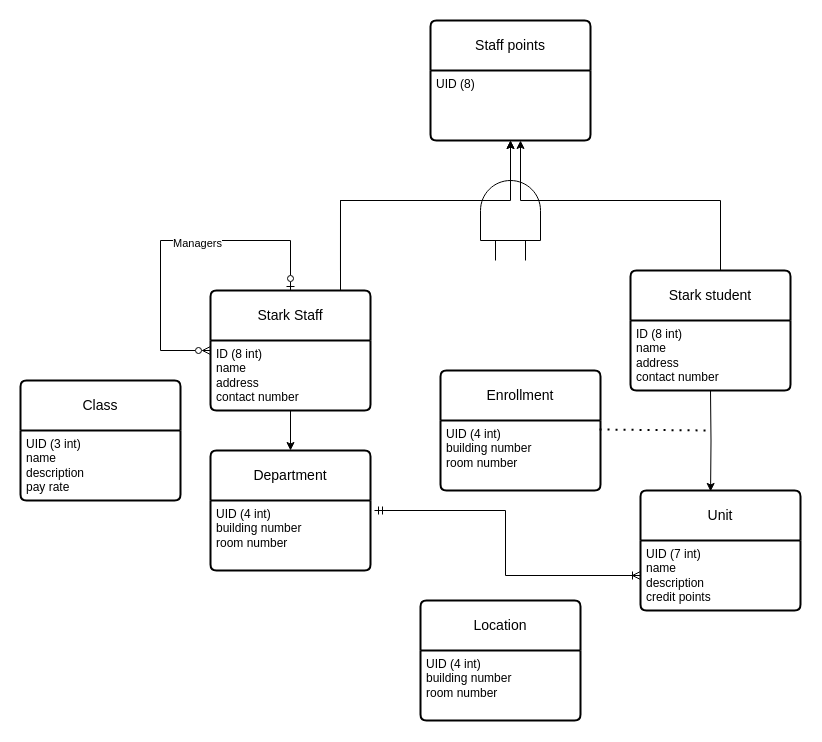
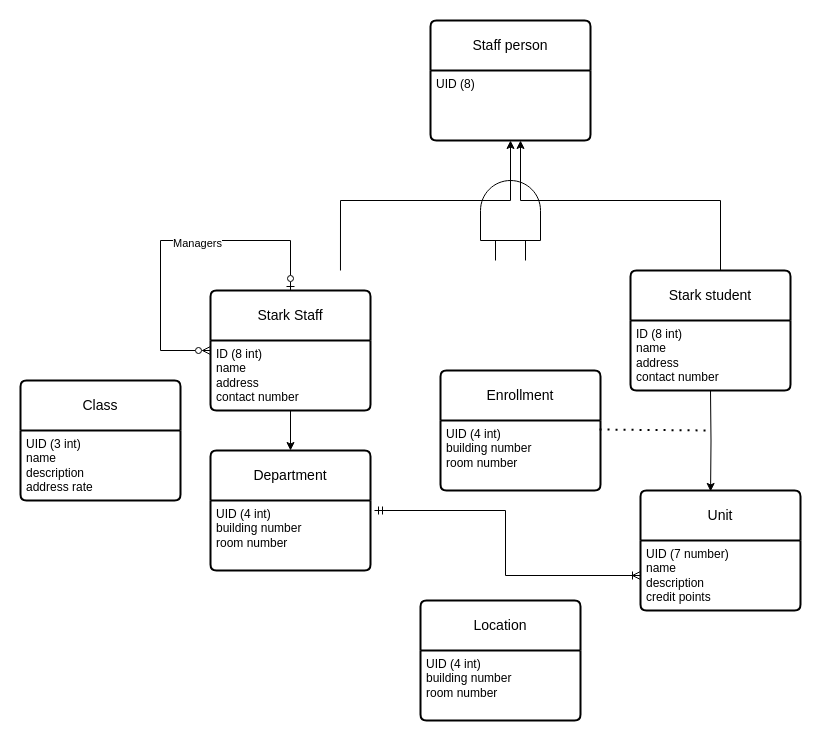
- <mxCell id="9" value="Staff points" style="swimlane;childLayout=stackLayout;horizontal=1;startSize=50;horizontalStack=0;rounded=1;fontSize=14;fontStyle=0;strokeWidth=2;resizeParent=0;resizeLast=1;shadow=0;dashed=0;align=center;arcSize=4;whiteSpace=wrap;html=1;" vertex="1" parent="1"><mxGeometry x="430" y="20" width="160" height="120" as="geometry" /></mxCell>
+ <mxCell id="9" value="Staff person" style="swimlane;childLayout=stackLayout;horizontal=1;startSize=50;horizontalStack=0;rounded=1;fontSize=14;fontStyle=0;strokeWidth=2;resizeParent=0;resizeLast=1;shadow=0;dashed=0;align=center;arcSize=4;whiteSpace=wrap;html=1;" vertex="1" parent="1"><mxGeometry x="430" y="20" width="160" height="120" as="geometry" /></mxCell>
- <mxCell id="2" style="edgeStyle=orthogonalEdgeStyle;rounded=0;orthogonalLoop=1;jettySize=auto;html=1;" edge="1" parent="1" source="5" target="10"><mxGeometry relative="1" as="geometry"><Array as="points"><mxPoint x="340" y="200" /><mxPoint x="510" y="200" /></Array></mxGeometry></mxCell>
- <mxCell id="15" value="UID (3 int)&lt;br&gt;name&lt;br&gt;description&lt;br&gt;pay rate" style="align=left;strokeColor=none;fillColor=none;spacingLeft=4;fontSize=12;verticalAlign=top;resizable=0;rotatable=0;part=1;html=1;" vertex="1" parent="14"><mxGeometry y="50" width="160" height="70" as="geometry" /></mxCell>
+ <mxCell id="15" value="UID (3 int)&lt;br&gt;name&lt;br&gt;description&lt;br&gt;address rate" style="align=left;strokeColor=none;fillColor=none;spacingLeft=4;fontSize=12;verticalAlign=top;resizable=0;rotatable=0;part=1;html=1;" vertex="1" parent="14"><mxGeometry y="50" width="160" height="70" as="geometry" /></mxCell>
- <mxCell id="19" value="UID (7 int)&lt;br&gt;name&lt;br&gt;description&lt;br&gt;credit points" style="align=left;strokeColor=none;fillColor=none;spacingLeft=4;fontSize=12;verticalAlign=top;resizable=0;rotatable=0;part=1;html=1;" vertex="1" parent="18"><mxGeometry y="50" width="160" height="70" as="geometry" /></mxCell>
+ <mxCell id="19" value="UID (7 number)&lt;br&gt;name&lt;br&gt;description&lt;br&gt;credit points" style="align=left;strokeColor=none;fillColor=none;spacingLeft=4;fontSize=12;verticalAlign=top;resizable=0;rotatable=0;part=1;html=1;" vertex="1" parent="18"><mxGeometry y="50" width="160" height="70" as="geometry" /></mxCell>
